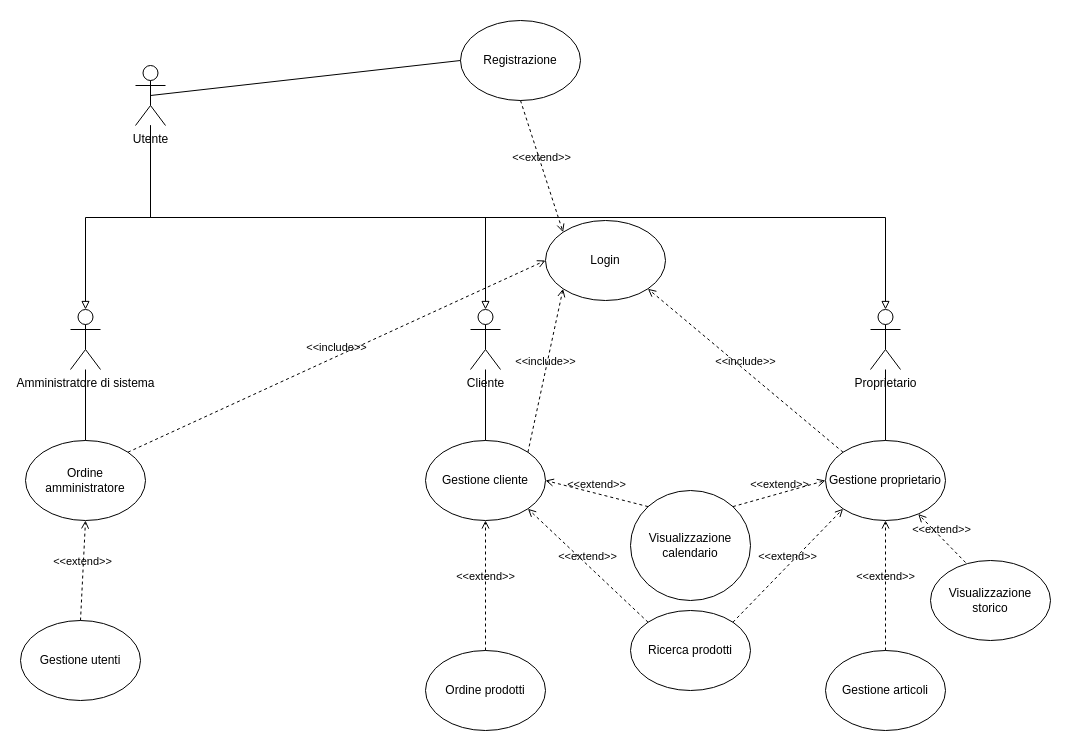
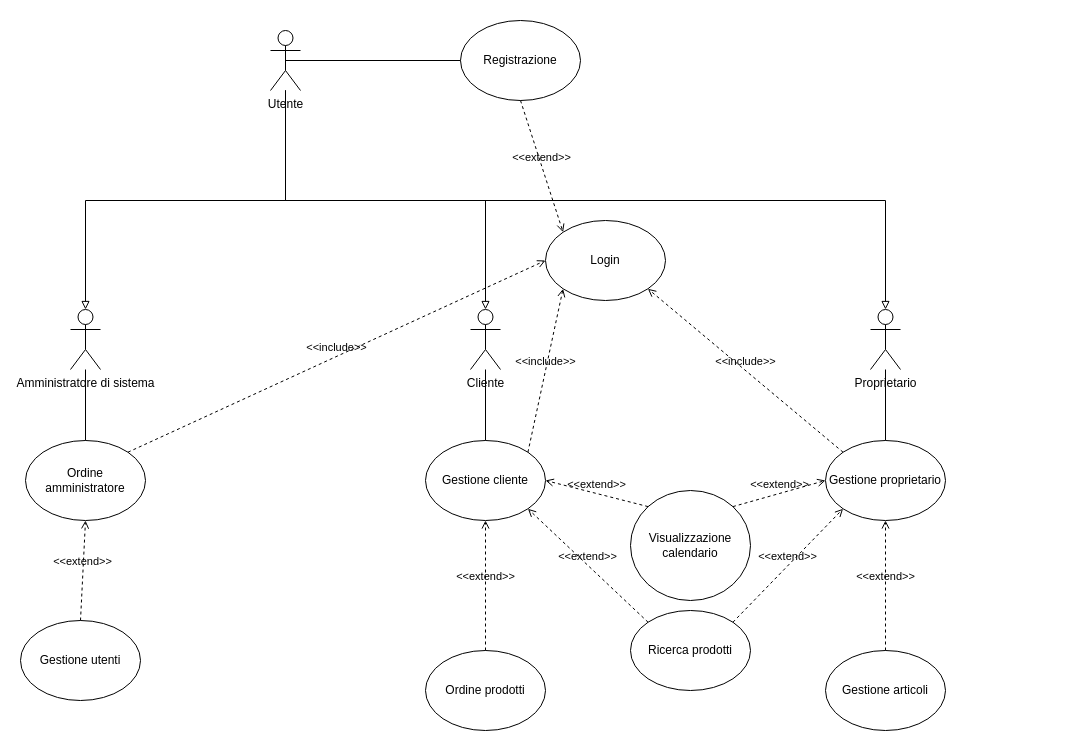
- <mxCell id="13" value="Utente&lt;br&gt;" style="shape=umlActor;verticalLabelPosition=bottom;verticalAlign=top;html=1;outlineConnect=0;" vertex="1" parent="1"><mxGeometry x="135" y="65" width="30" height="60" as="geometry" /></mxCell>
+ <mxCell id="13" value="Utente&lt;br&gt;" style="shape=umlActor;verticalLabelPosition=bottom;verticalAlign=top;html=1;outlineConnect=0;" vertex="1" parent="1"><mxGeometry x="270" y="30" width="30" height="60" as="geometry" /></mxCell>
- <mxCell id="27" value="&amp;lt;&amp;lt;extend&amp;gt;&amp;gt;" style="html=1;verticalAlign=bottom;labelBackgroundColor=none;endArrow=open;endFill=0;dashed=1;rounded=0;exitX=0.292;exitY=0.025;exitDx=0;exitDy=0;exitPerimeter=0;" edge="1" parent="1" source="11" target="15"><mxGeometry width="160" relative="1" as="geometry"><mxPoint x="989.5" y="570" as="sourcePoint" /><mxPoint x="989.5" y="510" as="targetPoint" /></mxGeometry></mxCell>
- <mxCell id="11" value="Visualizzazione storico" style="ellipse;whiteSpace=wrap;html=1;" vertex="1" parent="1"><mxGeometry x="930" y="560" width="120" height="80" as="geometry" /></mxCell>
